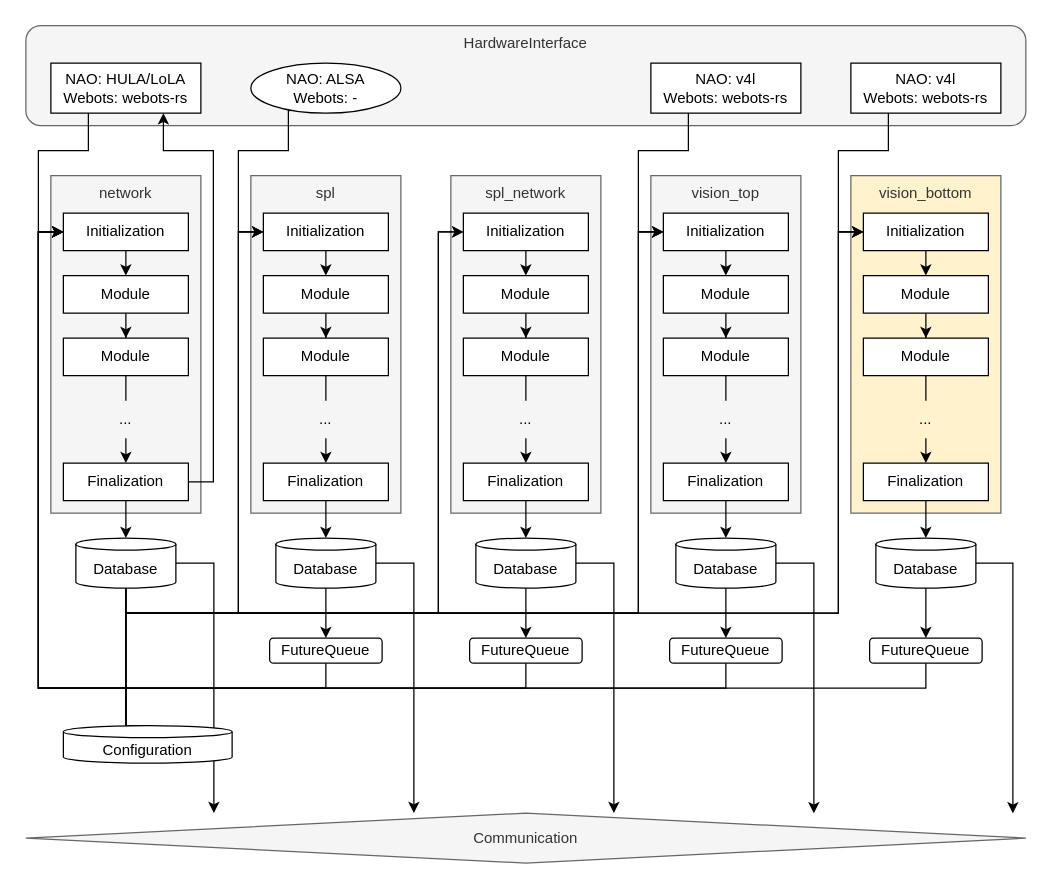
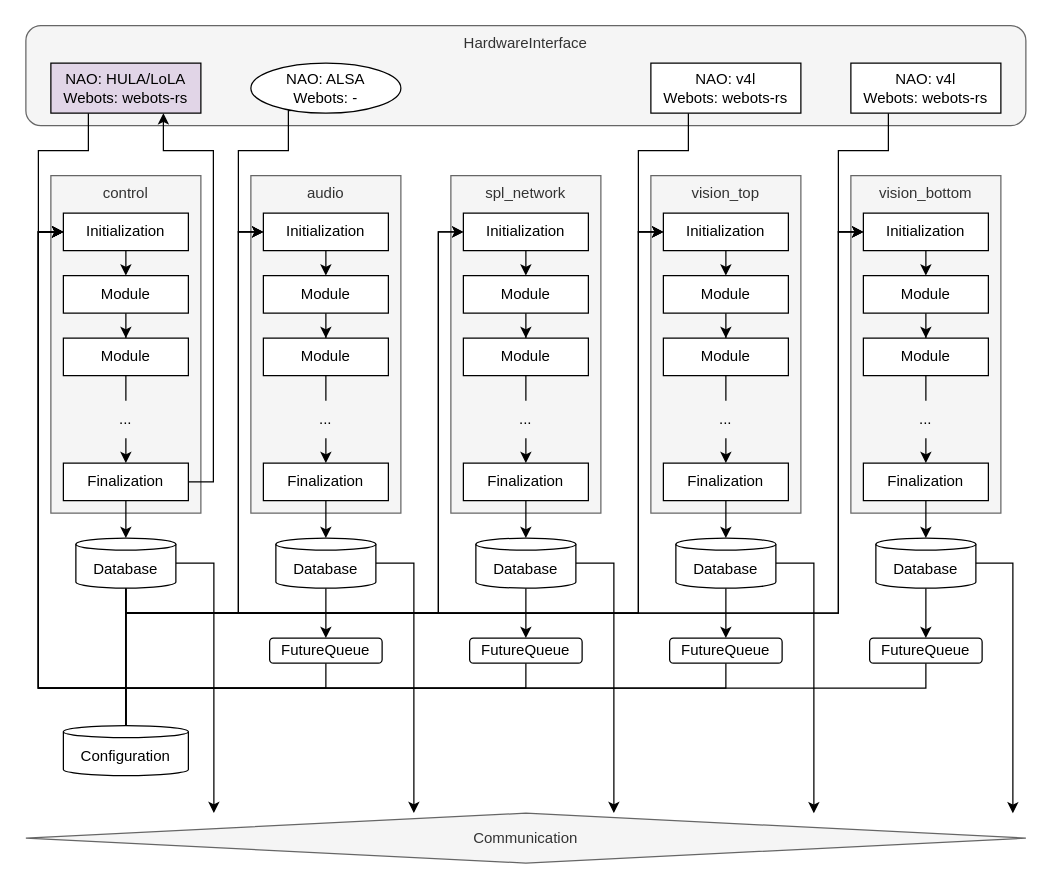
- <mxCell id="76" value="&lt;div&gt;NAO: HULA/LoLA&lt;/div&gt;&lt;div&gt;Webots: webots-rs&lt;br&gt;&lt;/div&gt;" style="rounded=0;whiteSpace=wrap;html=1;" vertex="1" parent="1"><mxGeometry x="40" y="50" width="120" height="40" as="geometry" /></mxCell>
+ <mxCell id="76" value="&lt;div&gt;NAO: HULA/LoLA&lt;/div&gt;&lt;div&gt;Webots: webots-rs&lt;br&gt;&lt;/div&gt;" style="rounded=0;whiteSpace=wrap;html=1;fillColor=#e1d5e7;" vertex="1" parent="1"><mxGeometry x="40" y="50" width="120" height="40" as="geometry" /></mxCell>
- <mxCell id="2" value="&lt;div&gt;network&lt;/div&gt;" style="rounded=0;whiteSpace=wrap;html=1;verticalAlign=top;fillColor=#f5f5f5;fontColor=#333333;strokeColor=#666666;" vertex="1" parent="1"><mxGeometry x="40" y="140" width="120" height="270" as="geometry" /></mxCell>
+ <mxCell id="2" value="&lt;div&gt;control&lt;/div&gt;" style="rounded=0;whiteSpace=wrap;html=1;verticalAlign=top;fillColor=#f5f5f5;fontColor=#333333;strokeColor=#666666;" vertex="1" parent="1"><mxGeometry x="40" y="140" width="120" height="270" as="geometry" /></mxCell>
- <mxCell id="4" value="&lt;div&gt;spl&lt;/div&gt;" style="rounded=0;whiteSpace=wrap;html=1;verticalAlign=top;fillColor=#f5f5f5;fontColor=#333333;strokeColor=#666666;" vertex="1" parent="1"><mxGeometry x="200" y="140" width="120" height="270" as="geometry" /></mxCell>
+ <mxCell id="4" value="&lt;div&gt;audio&lt;/div&gt;" style="rounded=0;whiteSpace=wrap;html=1;verticalAlign=top;fillColor=#f5f5f5;fontColor=#333333;strokeColor=#666666;" vertex="1" parent="1"><mxGeometry x="200" y="140" width="120" height="270" as="geometry" /></mxCell>
- <mxCell id="7" value="vision_bottom" style="rounded=0;whiteSpace=wrap;html=1;verticalAlign=top;fillColor=#fff2cc;fontColor=#333333;strokeColor=#666666;" vertex="1" parent="1"><mxGeometry x="680" y="140" width="120" height="270" as="geometry" /></mxCell>
+ <mxCell id="7" value="vision_bottom" style="rounded=0;whiteSpace=wrap;html=1;verticalAlign=top;fillColor=#f5f5f5;fontColor=#333333;strokeColor=#666666;" vertex="1" parent="1"><mxGeometry x="680" y="140" width="120" height="270" as="geometry" /></mxCell>
- <mxCell id="89" value="Configuration" style="shape=cylinder3;whiteSpace=wrap;html=1;boundedLbl=1;backgroundOutline=1;size=4.826;fillColor=default;strokeColor=default;fontColor=default;" vertex="1" parent="1"><mxGeometry x="50" y="580" width="135" height="30" as="geometry" /></mxCell>
+ <mxCell id="89" value="Configuration" style="shape=cylinder3;whiteSpace=wrap;html=1;boundedLbl=1;backgroundOutline=1;size=4.826;fillColor=default;strokeColor=default;fontColor=default;" vertex="1" parent="1"><mxGeometry x="50" y="580" width="100" height="40" as="geometry" /></mxCell>
